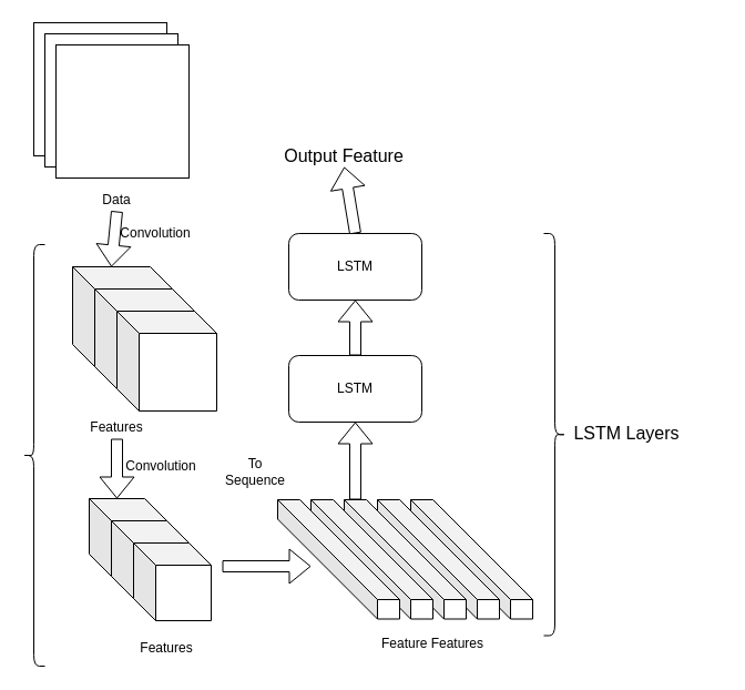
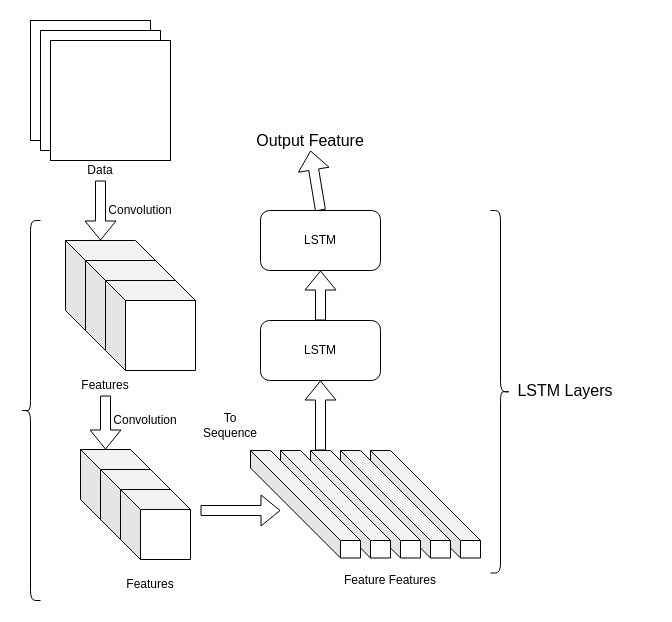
- <mxCell id="11" value="Data" style="text;html=1;strokeColor=none;fillColor=none;align=center;verticalAlign=middle;whiteSpace=wrap;rounded=0;" vertex="1" parent="1"><mxGeometry x="85" y="170" width="40" height="20" as="geometry" /></mxCell>
+ <mxCell id="11" value="Data" style="text;html=1;strokeColor=none;fillColor=none;align=center;verticalAlign=middle;whiteSpace=wrap;rounded=0;" vertex="1" parent="1"><mxGeometry x="80" y="160" width="40" height="20" as="geometry" /></mxCell>
